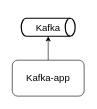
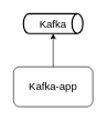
- <mxCell id="4" value="Kafka" style="strokeWidth=2;html=1;shape=mxgraph.flowchart.direct_data;whiteSpace=wrap;fontSize=16;" vertex="1" parent="1"><mxGeometry x="35" y="30" width="90" height="30" as="geometry" /></mxCell>
+ <mxCell id="4" value="Kafka" style="strokeWidth=2;html=1;shape=mxgraph.flowchart.direct_data;whiteSpace=wrap;fontSize=16;" vertex="1" parent="1"><mxGeometry x="35" y="20" width="90" height="30" as="geometry" /></mxCell>
